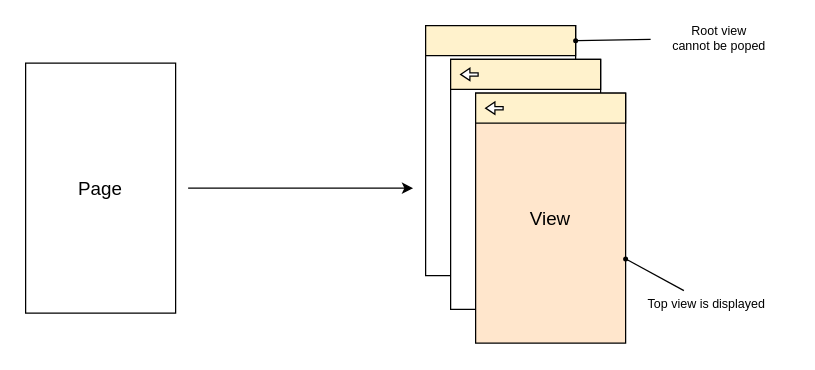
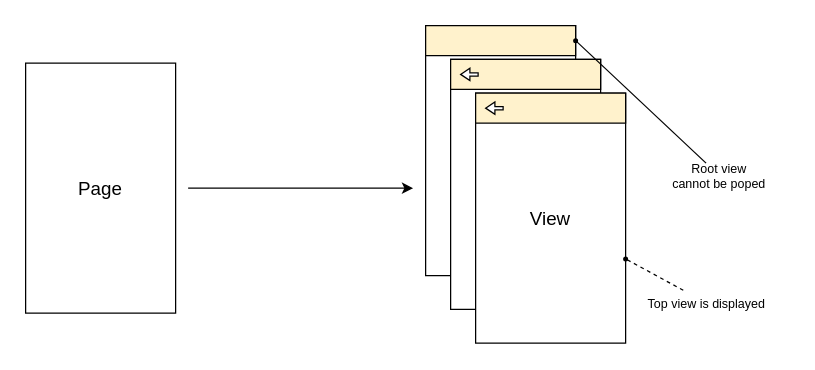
- <mxCell id="14" value="Root view&lt;br&gt;cannot be poped" style="text;html=1;strokeColor=none;fillColor=none;align=center;verticalAlign=middle;whiteSpace=wrap;rounded=0;fontSize=10;" parent="1" vertex="1"><mxGeometry x="520" y="20" width="110" height="20" as="geometry" /></mxCell>
+ <mxCell id="14" value="Root view&lt;br&gt;cannot be poped" style="text;html=1;strokeColor=none;fillColor=none;align=center;verticalAlign=middle;whiteSpace=wrap;rounded=0;fontSize=10;" parent="1" vertex="1"><mxGeometry x="520" y="130" width="110" height="20" as="geometry" /></mxCell>
- <mxCell id="5" value="View" style="rounded=0;whiteSpace=wrap;html=1;fontSize=15;fillColor=#ffe6cc;" parent="1" vertex="1"><mxGeometry x="380" y="74" width="120" height="200" as="geometry" /></mxCell>
+ <mxCell id="5" value="View" style="rounded=0;whiteSpace=wrap;html=1;fontSize=15;" parent="1" vertex="1"><mxGeometry x="380" y="74" width="120" height="200" as="geometry" /></mxCell>
- <mxCell id="13" value="" style="endArrow=none;html=1;startArrow=oval;startFill=1;endSize=3;startSize=3;" parent="1" source="5" target="12" edge="1"><mxGeometry width="50" height="50" relative="1" as="geometry"><mxPoint x="540" y="250" as="sourcePoint" /><mxPoint x="590" y="200" as="targetPoint" /></mxGeometry></mxCell>
+ <mxCell id="13" value="" style="endArrow=none;html=1;startArrow=oval;startFill=1;endSize=3;startSize=3;dashed=1;" parent="1" source="5" target="12" edge="1"><mxGeometry width="50" height="50" relative="1" as="geometry"><mxPoint x="540" y="250" as="sourcePoint" /><mxPoint x="590" y="200" as="targetPoint" /></mxGeometry></mxCell>
